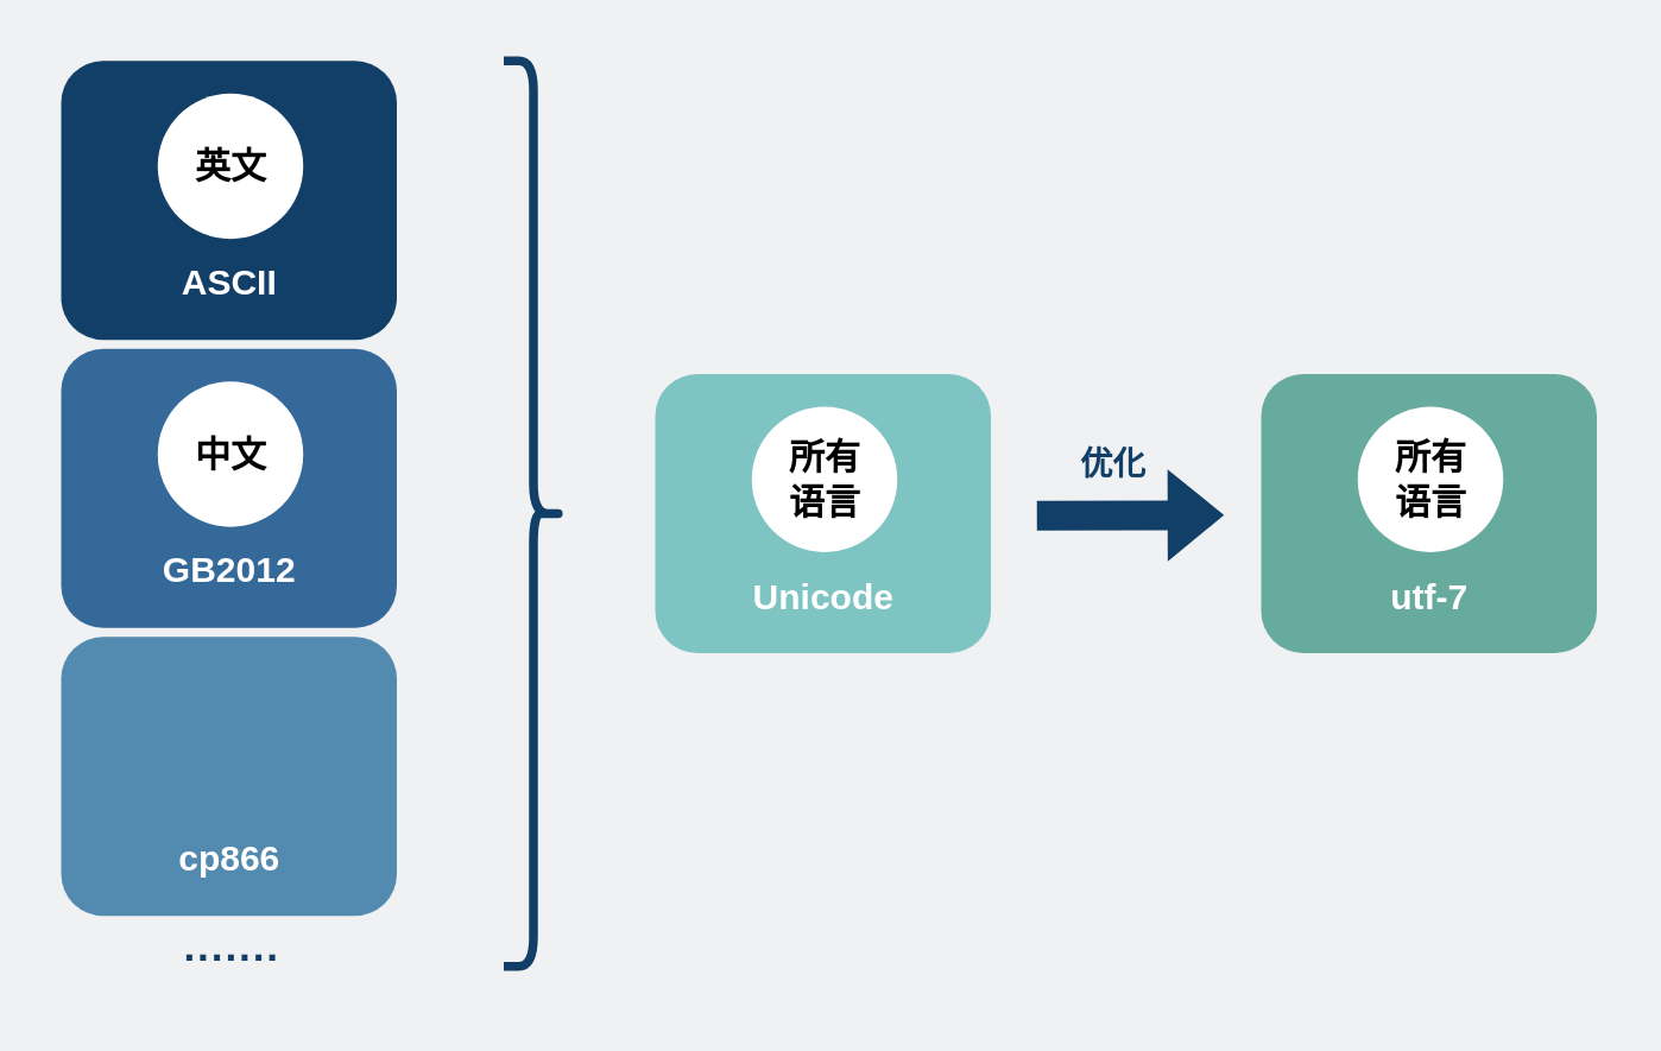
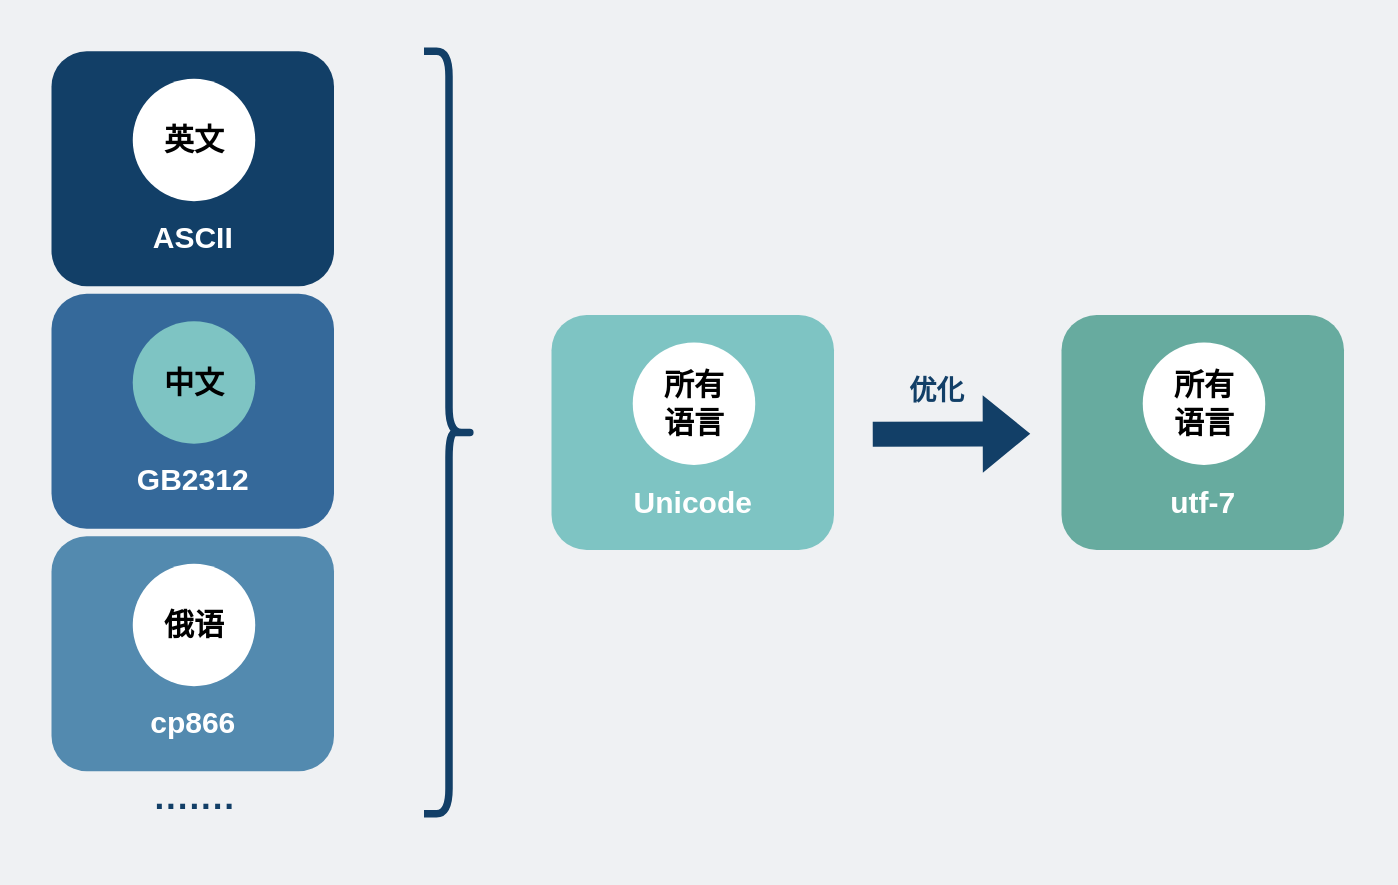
- <mxCell id="7" value="&lt;b&gt;中文&lt;/b&gt;" style="ellipse;whiteSpace=wrap;html=1;aspect=fixed;fontColor=#000000;strokeColor=none;" vertex="1" parent="1"><mxGeometry x="52.5" y="128" width="49" height="49" as="geometry" /></mxCell>
+ <mxCell id="7" value="&lt;b&gt;中文&lt;/b&gt;" style="ellipse;whiteSpace=wrap;html=1;aspect=fixed;fontColor=#000000;strokeColor=none;fillColor=#7ec4c3;" vertex="1" parent="1"><mxGeometry x="52.5" y="128" width="49" height="49" as="geometry" /></mxCell>
- <mxCell id="6" value="&lt;font color=&quot;#ffffff&quot;&gt;&lt;b&gt;GB2012&lt;/b&gt;&lt;/font&gt;" style="text;html=1;strokeColor=none;fillColor=none;align=center;verticalAlign=middle;whiteSpace=wrap;rounded=0;" vertex="1" parent="1"><mxGeometry x="46.5" y="177" width="60" height="30" as="geometry" /></mxCell>
+ <mxCell id="6" value="&lt;font color=&quot;#ffffff&quot;&gt;&lt;b&gt;GB2312&lt;/b&gt;&lt;/font&gt;" style="text;html=1;strokeColor=none;fillColor=none;align=center;verticalAlign=middle;whiteSpace=wrap;rounded=0;" vertex="1" parent="1"><mxGeometry x="46.5" y="177" width="60" height="30" as="geometry" /></mxCell>
+ <mxCell id="10" value="&lt;b&gt;俄语&lt;/b&gt;" style="ellipse;whiteSpace=wrap;html=1;aspect=fixed;fontColor=#000000;strokeColor=none;" vertex="1" parent="1"><mxGeometry x="52.5" y="225" width="49" height="49" as="geometry" /></mxCell>
